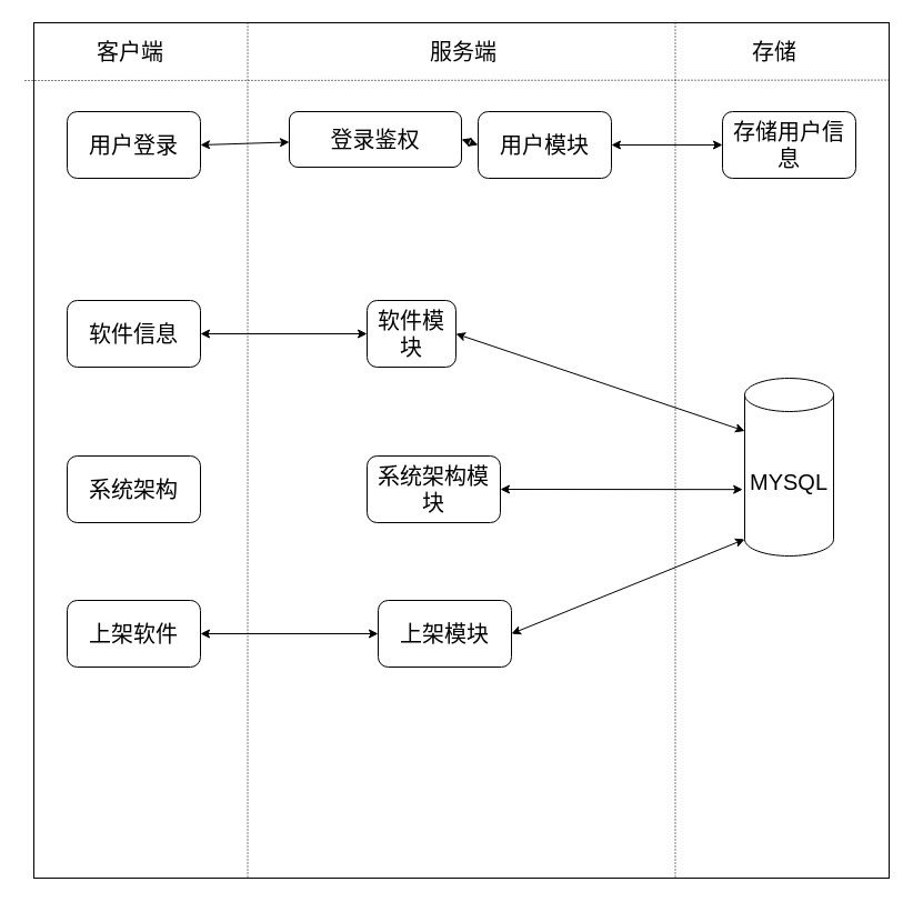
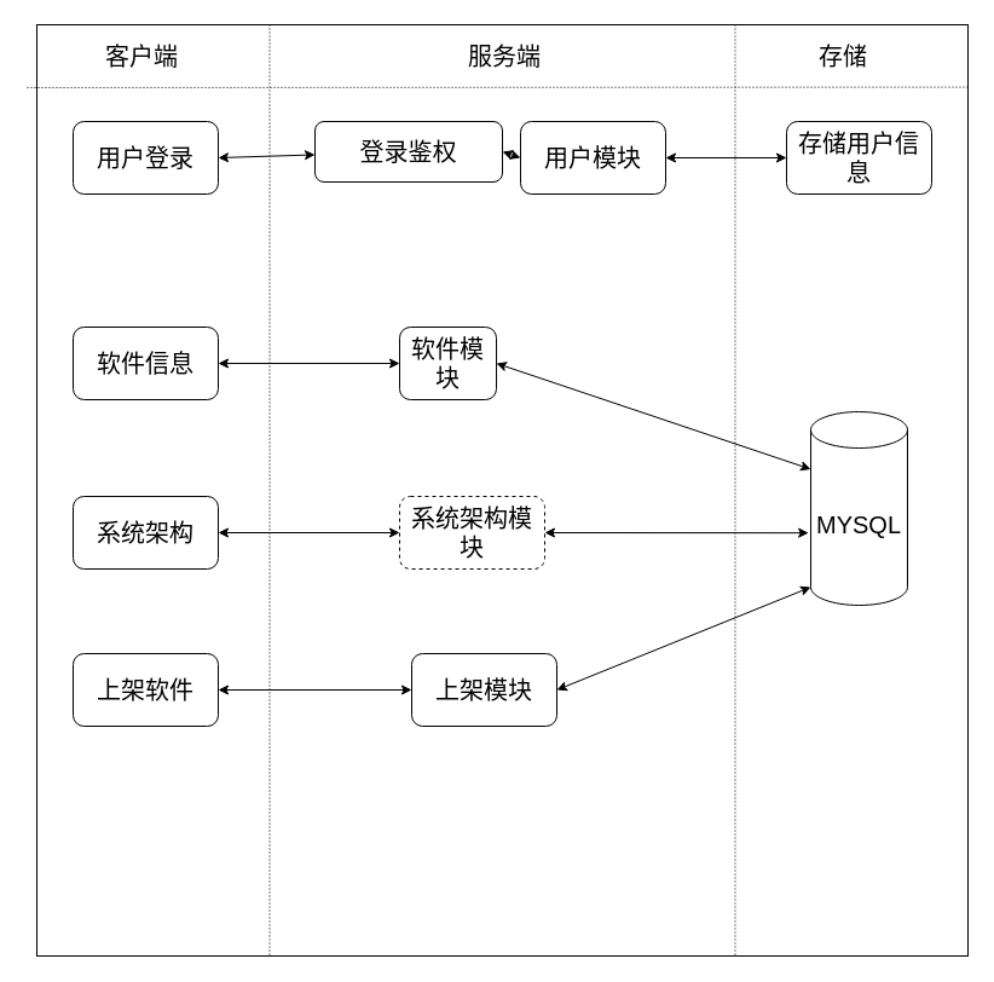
+ <mxCell id="24" value="" style="endArrow=classic;startArrow=classic;html=1;rounded=0;fontSize=20;exitX=1;exitY=0.5;exitDx=0;exitDy=0;entryX=0;entryY=0.5;entryDx=0;entryDy=0;" edge="1" parent="1" source="21" target="22"><mxGeometry width="50" height="50" relative="1" as="geometry"><mxPoint x="380" y="370" as="sourcePoint" /><mxPoint x="430" y="320" as="targetPoint" /></mxGeometry></mxCell>
- <mxCell id="22" value="系统架构模块" style="rounded=1;whiteSpace=wrap;html=1;fontSize=20;" vertex="1" parent="1"><mxGeometry x="330" y="410" width="120" height="60" as="geometry" /></mxCell>
+ <mxCell id="22" value="系统架构模块" style="rounded=1;whiteSpace=wrap;html=1;fontSize=20;dashed=1;" vertex="1" parent="1"><mxGeometry x="330" y="410" width="120" height="60" as="geometry" /></mxCell>
